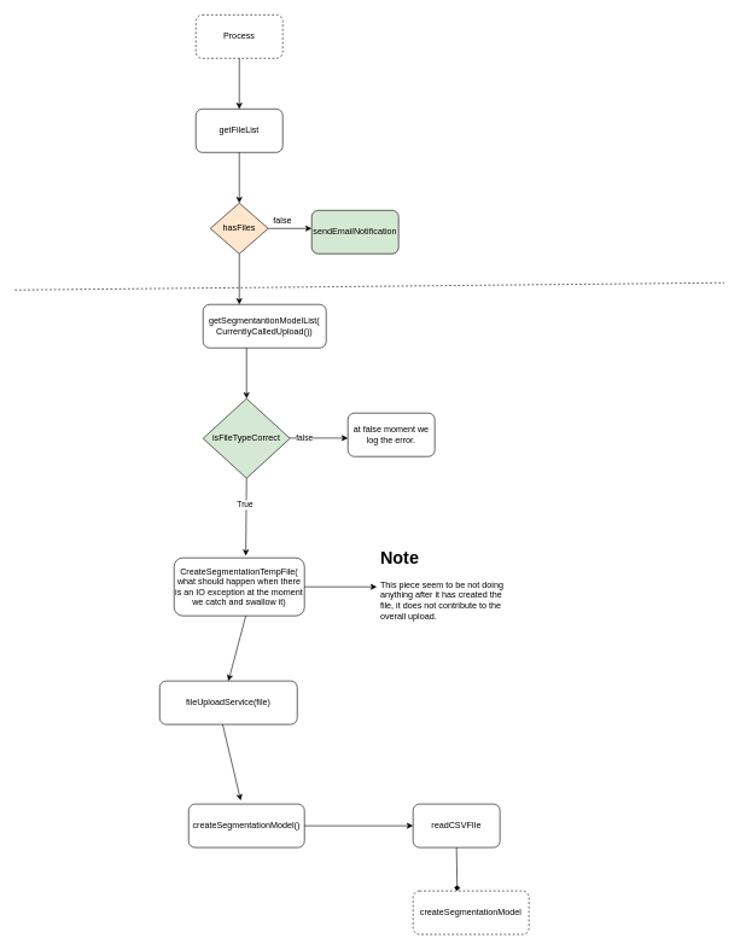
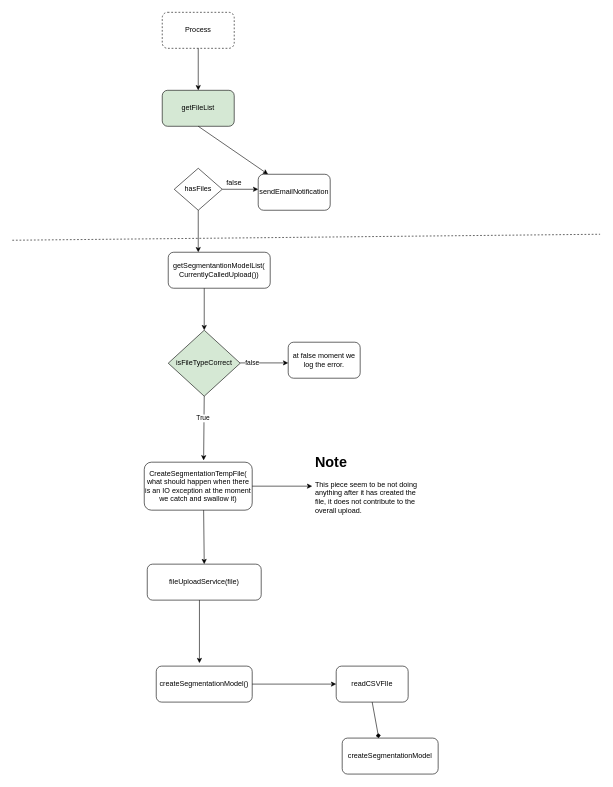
- <mxCell id="3" value="getFileList" style="rounded=1;whiteSpace=wrap;html=1;" vertex="1" parent="1"><mxGeometry x="270" y="150" width="120" height="60" as="geometry" /></mxCell>
+ <mxCell id="3" value="getFileList" style="rounded=1;whiteSpace=wrap;html=1;fillColor=#d5e8d4;" vertex="1" parent="1"><mxGeometry x="270" y="150" width="120" height="60" as="geometry" /></mxCell>
- <mxCell id="5" value="" style="endArrow=classic;html=1;rounded=0;exitX=0.5;exitY=1;exitDx=0;exitDy=0;" edge="1" parent="1" source="3" target="4"><mxGeometry width="50" height="50" relative="1" as="geometry"><mxPoint y="310" as="sourcePoint" x="1020" /><mxPoint x="1070" y="260" as="targetPoint" /></mxGeometry></mxCell>
+ <mxCell id="5" value="" style="endArrow=classic;html=1;rounded=0;exitX=0.5;exitY=1;exitDx=0;exitDy=0;" edge="1" parent="1" source="3" target="8"><mxGeometry width="50" height="50" relative="1" as="geometry"><mxPoint y="310" as="sourcePoint" x="1020" /><mxPoint x="1070" y="260" as="targetPoint" /></mxGeometry></mxCell>
- <mxCell id="4" value="hasFiles" style="rhombus;whiteSpace=wrap;html=1;fillColor=#ffe6cc;" vertex="1" parent="1"><mxGeometry x="290" y="280" width="80" height="70" as="geometry" /></mxCell>
+ <mxCell id="4" value="hasFiles" style="rhombus;whiteSpace=wrap;html=1;" vertex="1" parent="1"><mxGeometry x="290" y="280" width="80" height="70" as="geometry" /></mxCell>
- <mxCell id="8" value="sendEmailNotification" style="rounded=1;whiteSpace=wrap;html=1;fillColor=#d5e8d4;" vertex="1" parent="1"><mxGeometry x="430" y="290" width="120" height="60" as="geometry" /></mxCell>
+ <mxCell id="8" value="sendEmailNotification" style="rounded=1;whiteSpace=wrap;html=1;" vertex="1" parent="1"><mxGeometry x="430" y="290" width="120" height="60" as="geometry" /></mxCell>
- <mxCell id="22" value="fileUploadService(file)" style="rounded=1;whiteSpace=wrap;html=1;" vertex="1" parent="1"><mxGeometry x="220" y="940" width="190" height="60" as="geometry" /></mxCell>
+ <mxCell id="22" value="fileUploadService(file)" style="rounded=1;whiteSpace=wrap;html=1;" vertex="1" parent="1"><mxGeometry x="245" y="940" width="190" height="60" as="geometry" /></mxCell>
- <mxCell id="27" value="readCSVFIle" style="rounded=1;whiteSpace=wrap;html=1;" vertex="1" parent="1"><mxGeometry x="570" y="1110" width="120" height="60" as="geometry" /></mxCell>
+ <mxCell id="27" value="readCSVFIle" style="rounded=1;whiteSpace=wrap;html=1;" vertex="1" parent="1"><mxGeometry x="560" y="1110" width="120" height="60" as="geometry" /></mxCell>
- <mxCell id="28" value="createSegmentationModel" style="rounded=1;whiteSpace=wrap;html=1;dashed=1;" vertex="1" parent="1"><mxGeometry x="570" y="1230" width="160" height="60" as="geometry" /></mxCell>
+ <mxCell id="28" value="createSegmentationModel" style="rounded=1;whiteSpace=wrap;html=1;" vertex="1" parent="1"><mxGeometry x="570" y="1230" width="160" height="60" as="geometry" /></mxCell>
